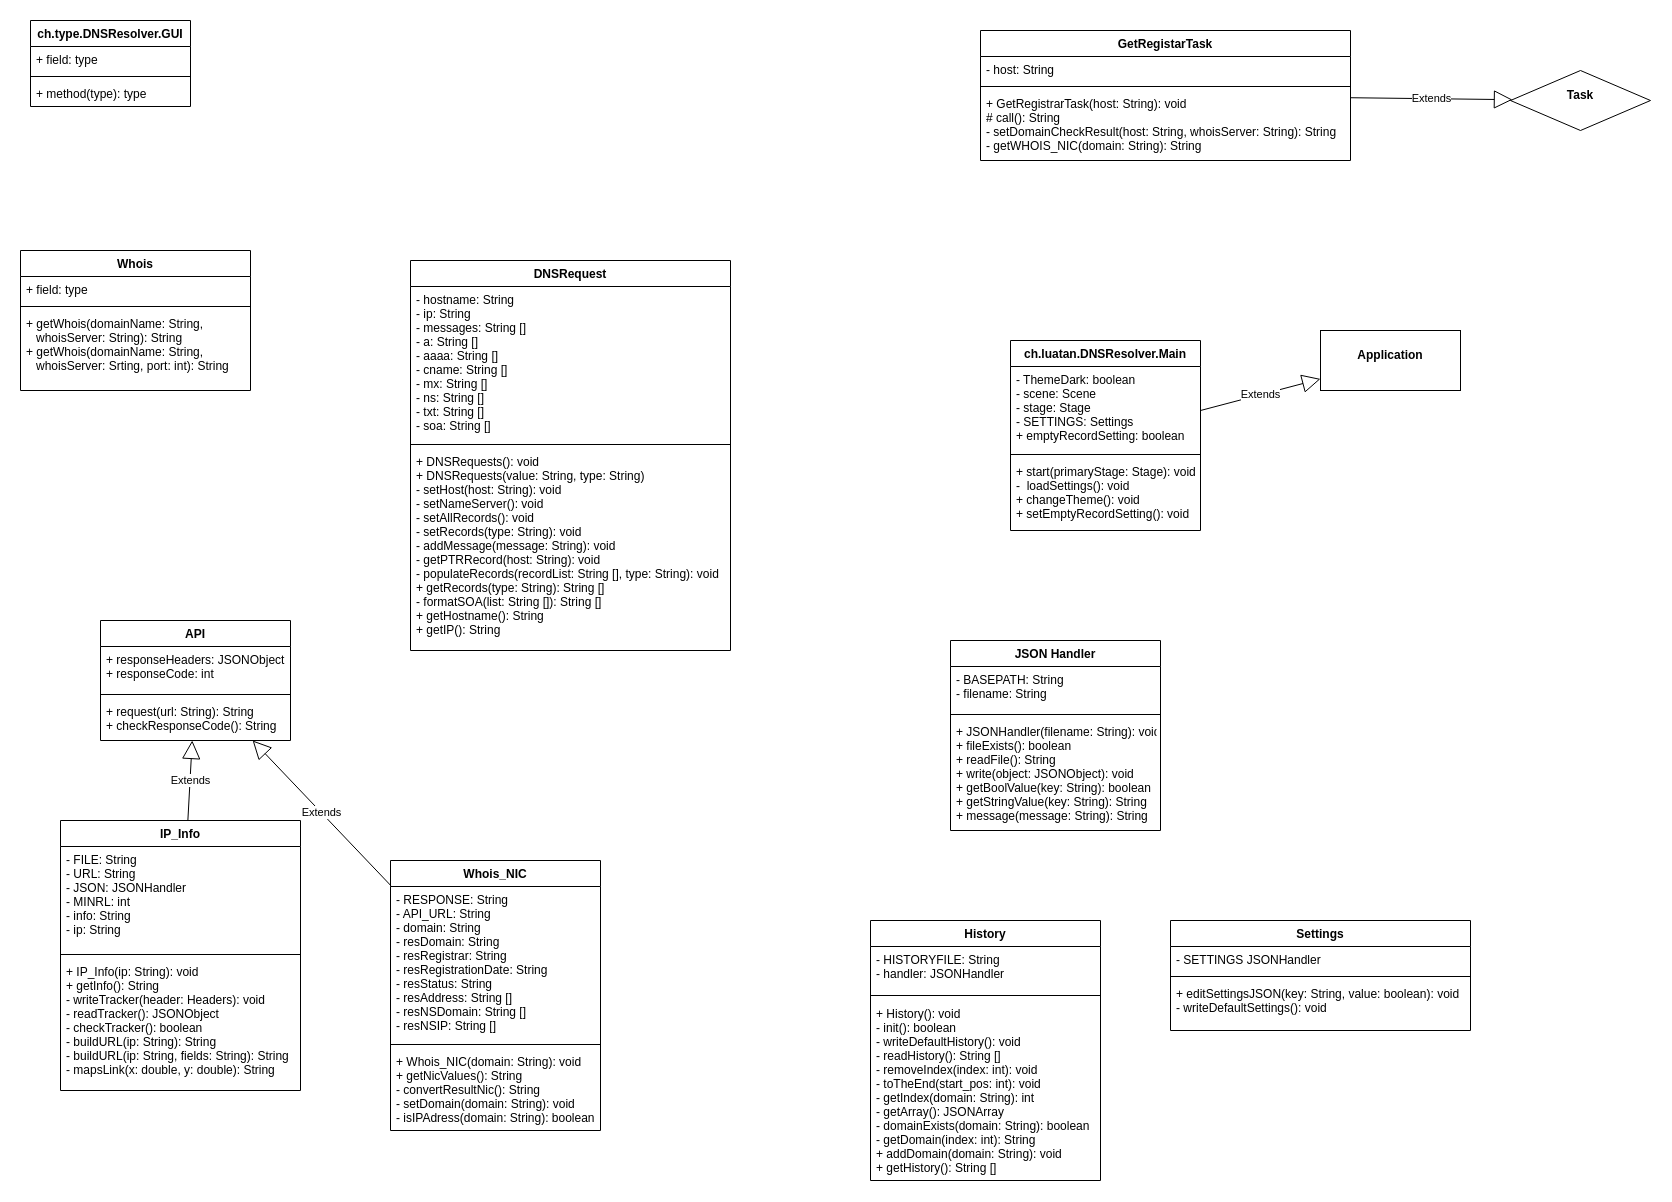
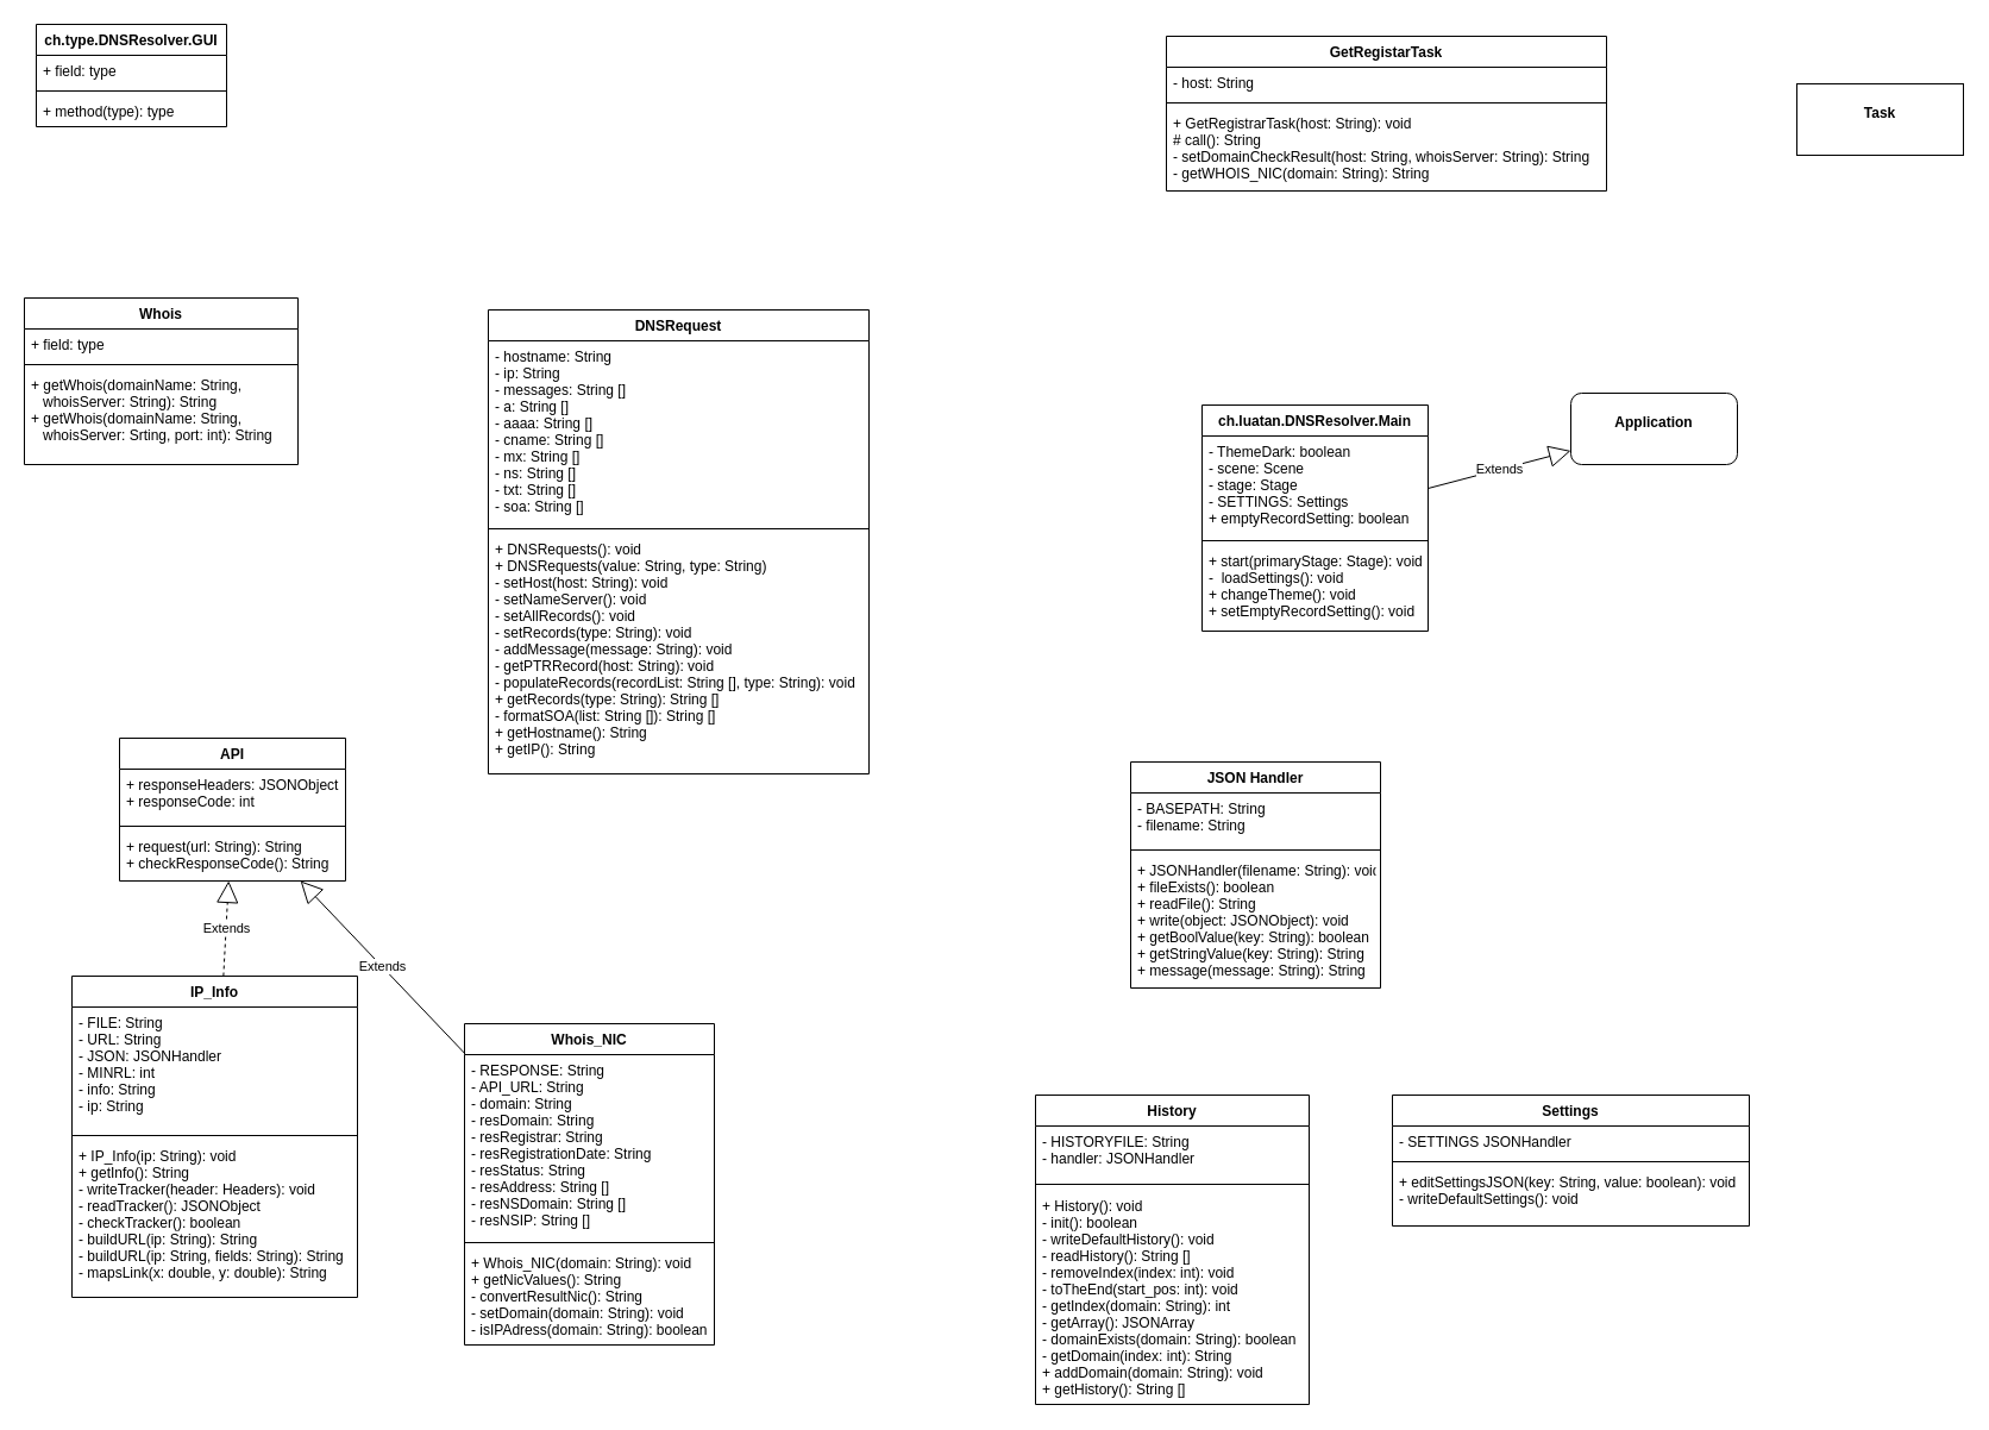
- <mxCell id="51" value="Extends" style="endArrow=block;endSize=16;endFill=0;html=1;" parent="1" source="40" target="50" edge="1"><mxGeometry width="160" relative="1" as="geometry"><mxPoint x="1210" y="50" as="sourcePoint" /><mxPoint x="1370" y="50" as="targetPoint" /></mxGeometry></mxCell>
- <mxCell id="50" value="&lt;p style=&quot;margin: 0px ; margin-top: 4px ; text-align: center&quot;&gt;&lt;br&gt;&lt;b&gt;Task&lt;/b&gt;&lt;/p&gt;" style="rhombus;verticalAlign=top;align=left;overflow=fill;fontSize=12;fontFamily=Helvetica;html=1;" parent="1" vertex="1"><mxGeometry x="1510" y="70" width="140" height="60" as="geometry" /></mxCell>
+ <mxCell id="50" value="&lt;p style=&quot;margin: 0px ; margin-top: 4px ; text-align: center&quot;&gt;&lt;br&gt;&lt;b&gt;Task&lt;/b&gt;&lt;/p&gt;" style="verticalAlign=top;align=left;overflow=fill;fontSize=12;fontFamily=Helvetica;html=1;" parent="1" vertex="1"><mxGeometry x="1510" y="70" width="140" height="60" as="geometry" /></mxCell>
- <mxCell id="49" value="&lt;p style=&quot;margin: 0px ; margin-top: 4px ; text-align: center&quot;&gt;&lt;br&gt;&lt;b&gt;Application&lt;/b&gt;&lt;/p&gt;" style="verticalAlign=top;align=left;overflow=fill;fontSize=12;fontFamily=Helvetica;html=1;" parent="1" vertex="1"><mxGeometry x="1320" y="330" width="140" height="60" as="geometry" /></mxCell>
+ <mxCell id="49" value="&lt;p style=&quot;margin: 0px ; margin-top: 4px ; text-align: center&quot;&gt;&lt;br&gt;&lt;b&gt;Application&lt;/b&gt;&lt;/p&gt;" style="verticalAlign=top;align=left;overflow=fill;fontSize=12;fontFamily=Helvetica;html=1;rounded=1;" parent="1" vertex="1"><mxGeometry x="1320" y="330" width="140" height="60" as="geometry" /></mxCell>
- <mxCell id="34" value="Extends" style="endArrow=block;endSize=16;endFill=0;html=1;" parent="1" source="2" target="14" edge="1"><mxGeometry width="160" relative="1" as="geometry"><mxPoint x="40" y="560" as="sourcePoint" /><mxPoint x="200" y="560" as="targetPoint" /></mxGeometry></mxCell>
+ <mxCell id="34" value="Extends" style="endArrow=block;endSize=16;endFill=0;html=1;dashed=1;" parent="1" source="2" target="14" edge="1"><mxGeometry width="160" relative="1" as="geometry"><mxPoint x="40" y="560" as="sourcePoint" /><mxPoint x="200" y="560" as="targetPoint" /></mxGeometry></mxCell>
